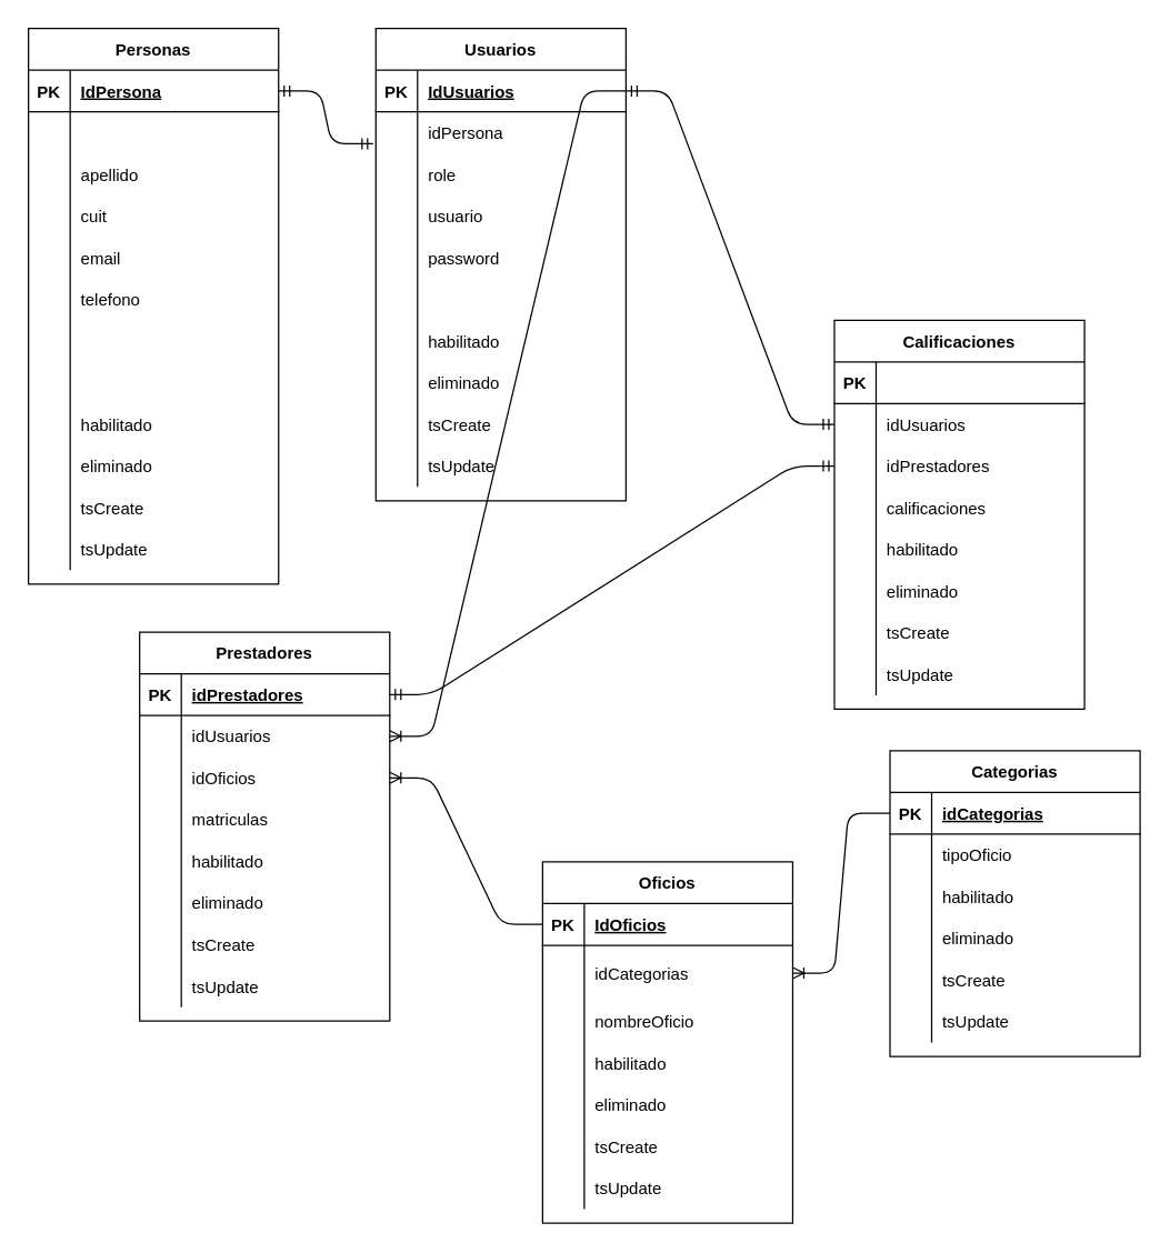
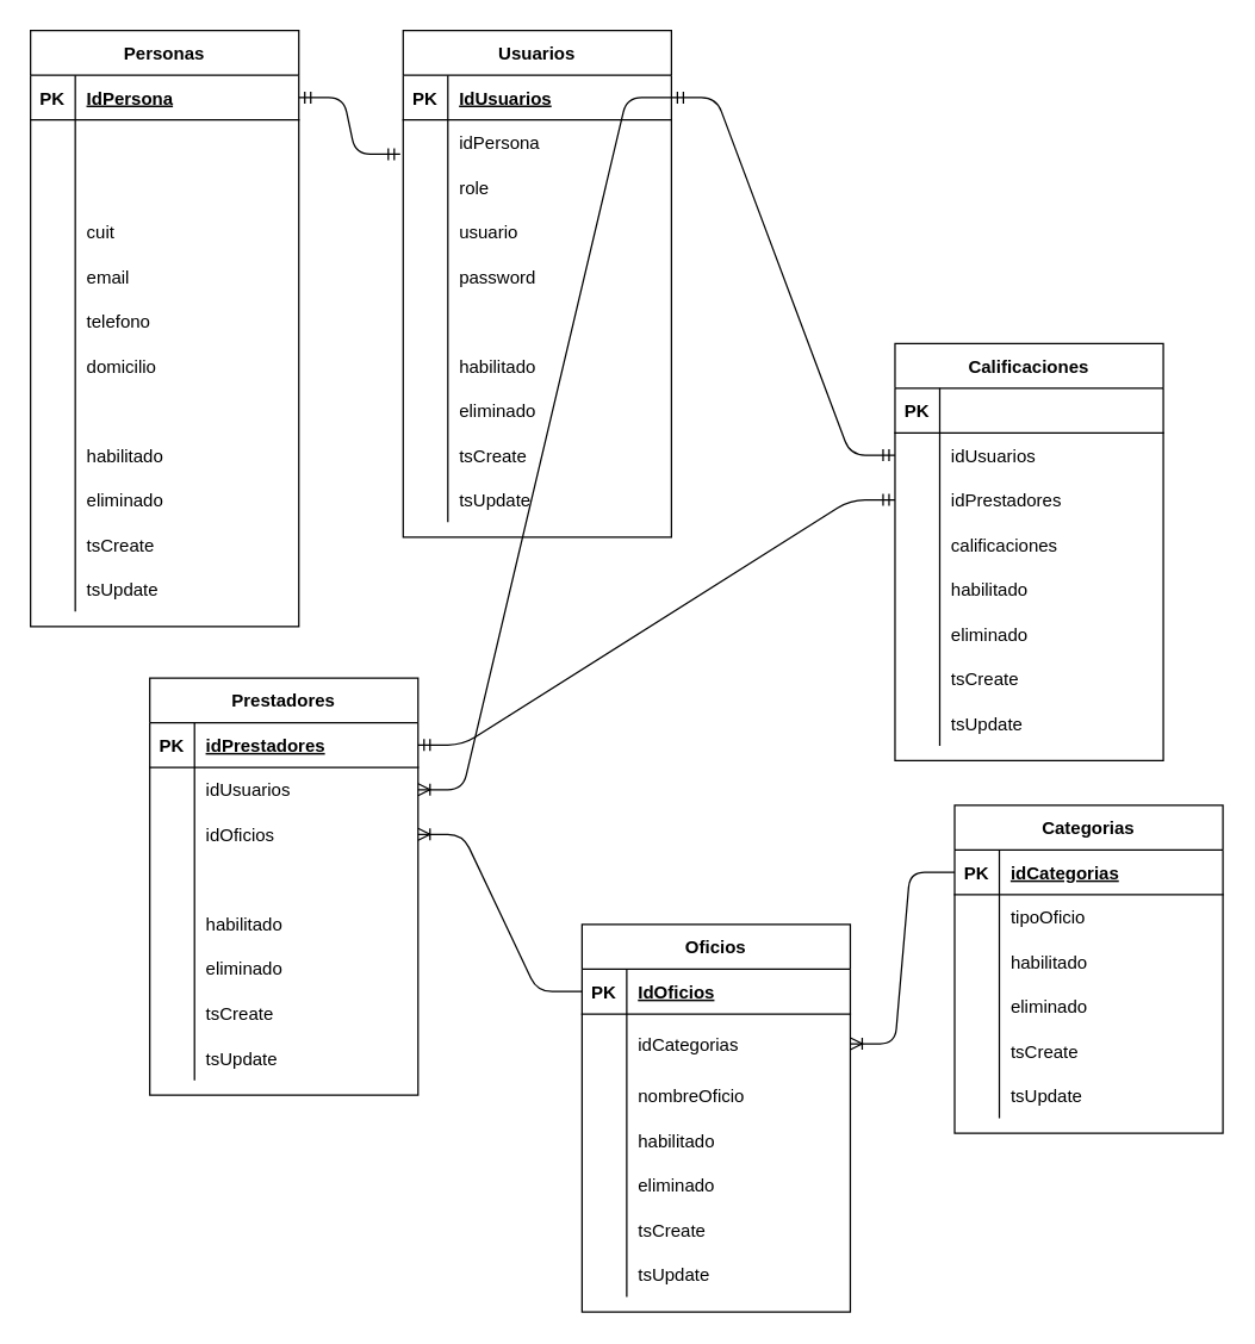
- <mxCell id="11" value="apellido" style="shape=partialRectangle;connectable=0;fillColor=none;top=0;left=0;bottom=0;right=0;align=left;spacingLeft=6;overflow=hidden;" parent="9" vertex="1"><mxGeometry x="30" width="150" height="30" as="geometry" /></mxCell>
+ <mxCell id="23" value="domicilio" style="shape=partialRectangle;connectable=0;fillColor=none;top=0;left=0;bottom=0;right=0;align=left;spacingLeft=6;overflow=hidden;" parent="21" vertex="1"><mxGeometry x="30" width="150" height="30" as="geometry" /></mxCell>
- <mxCell id="82" value="matriculas" style="shape=partialRectangle;connectable=0;fillColor=none;top=0;left=0;bottom=0;right=0;align=left;spacingLeft=6;overflow=hidden;" vertex="1" parent="80"><mxGeometry x="30" width="150" height="30" as="geometry" /></mxCell>
